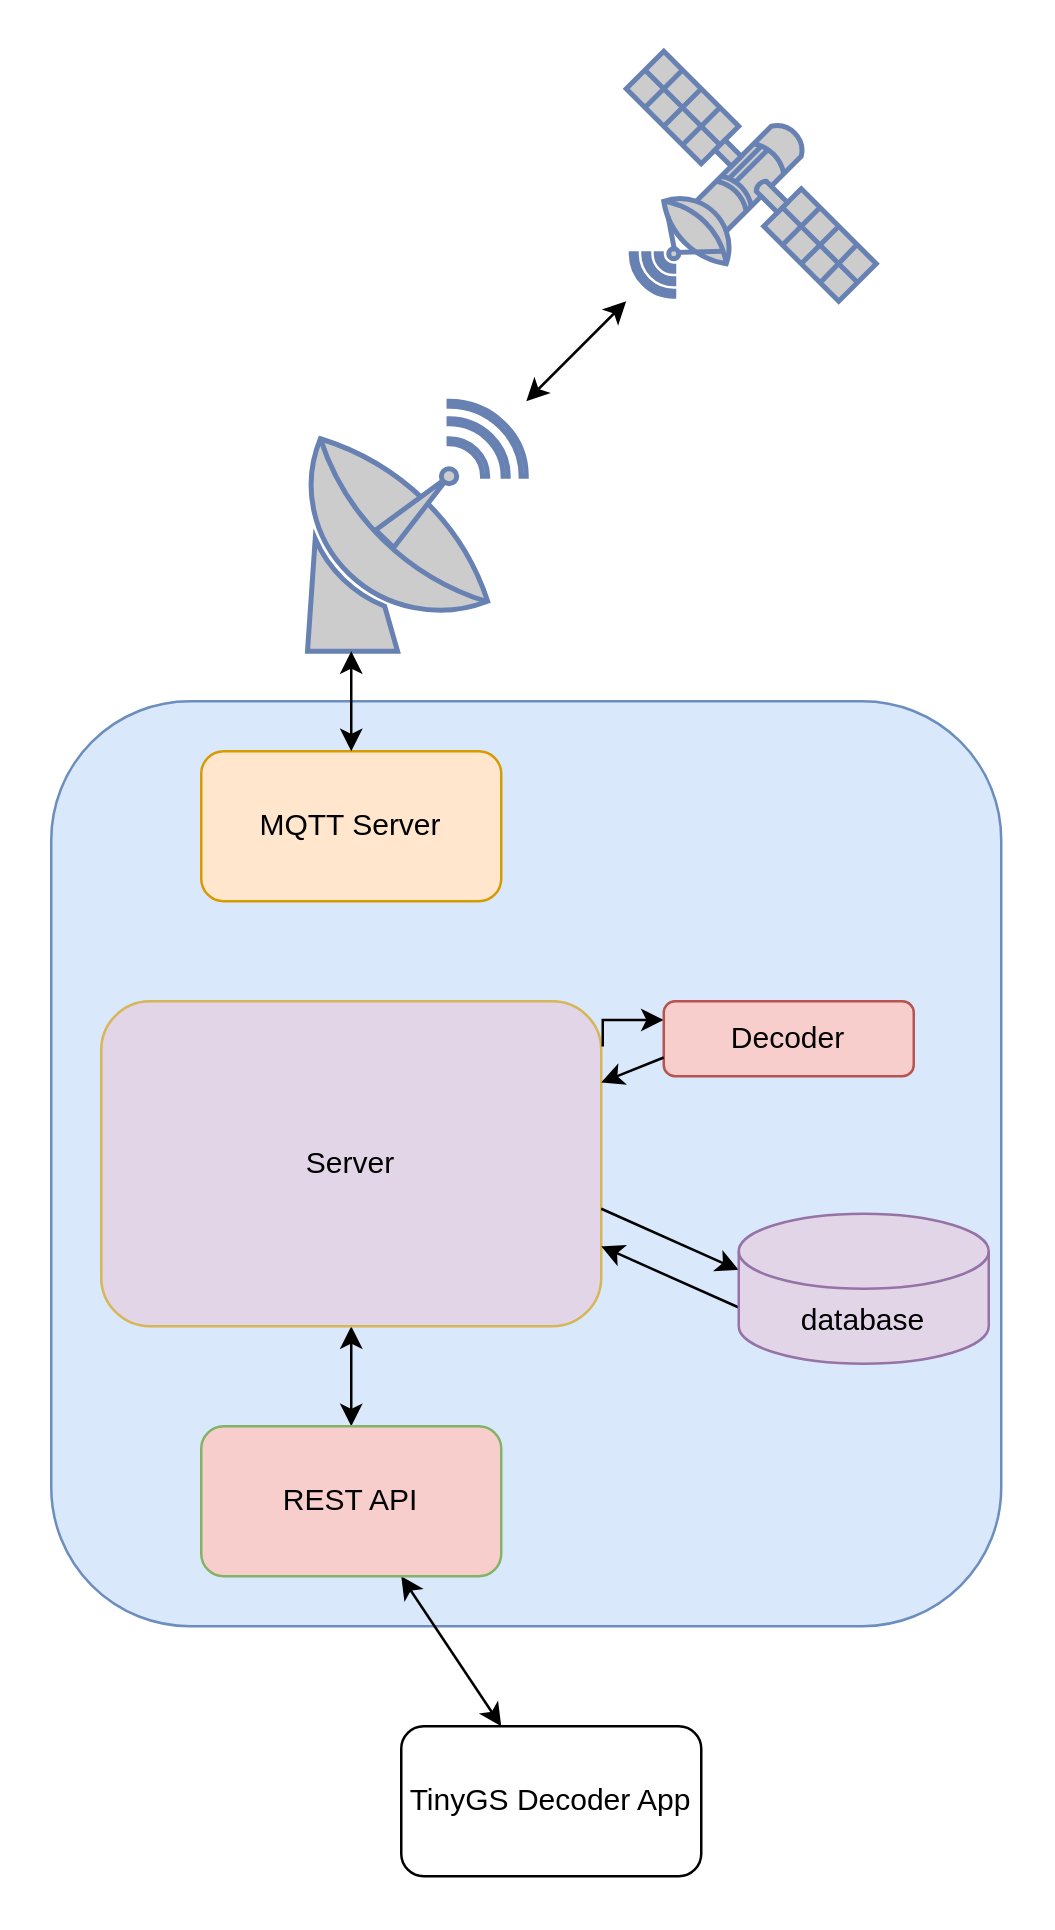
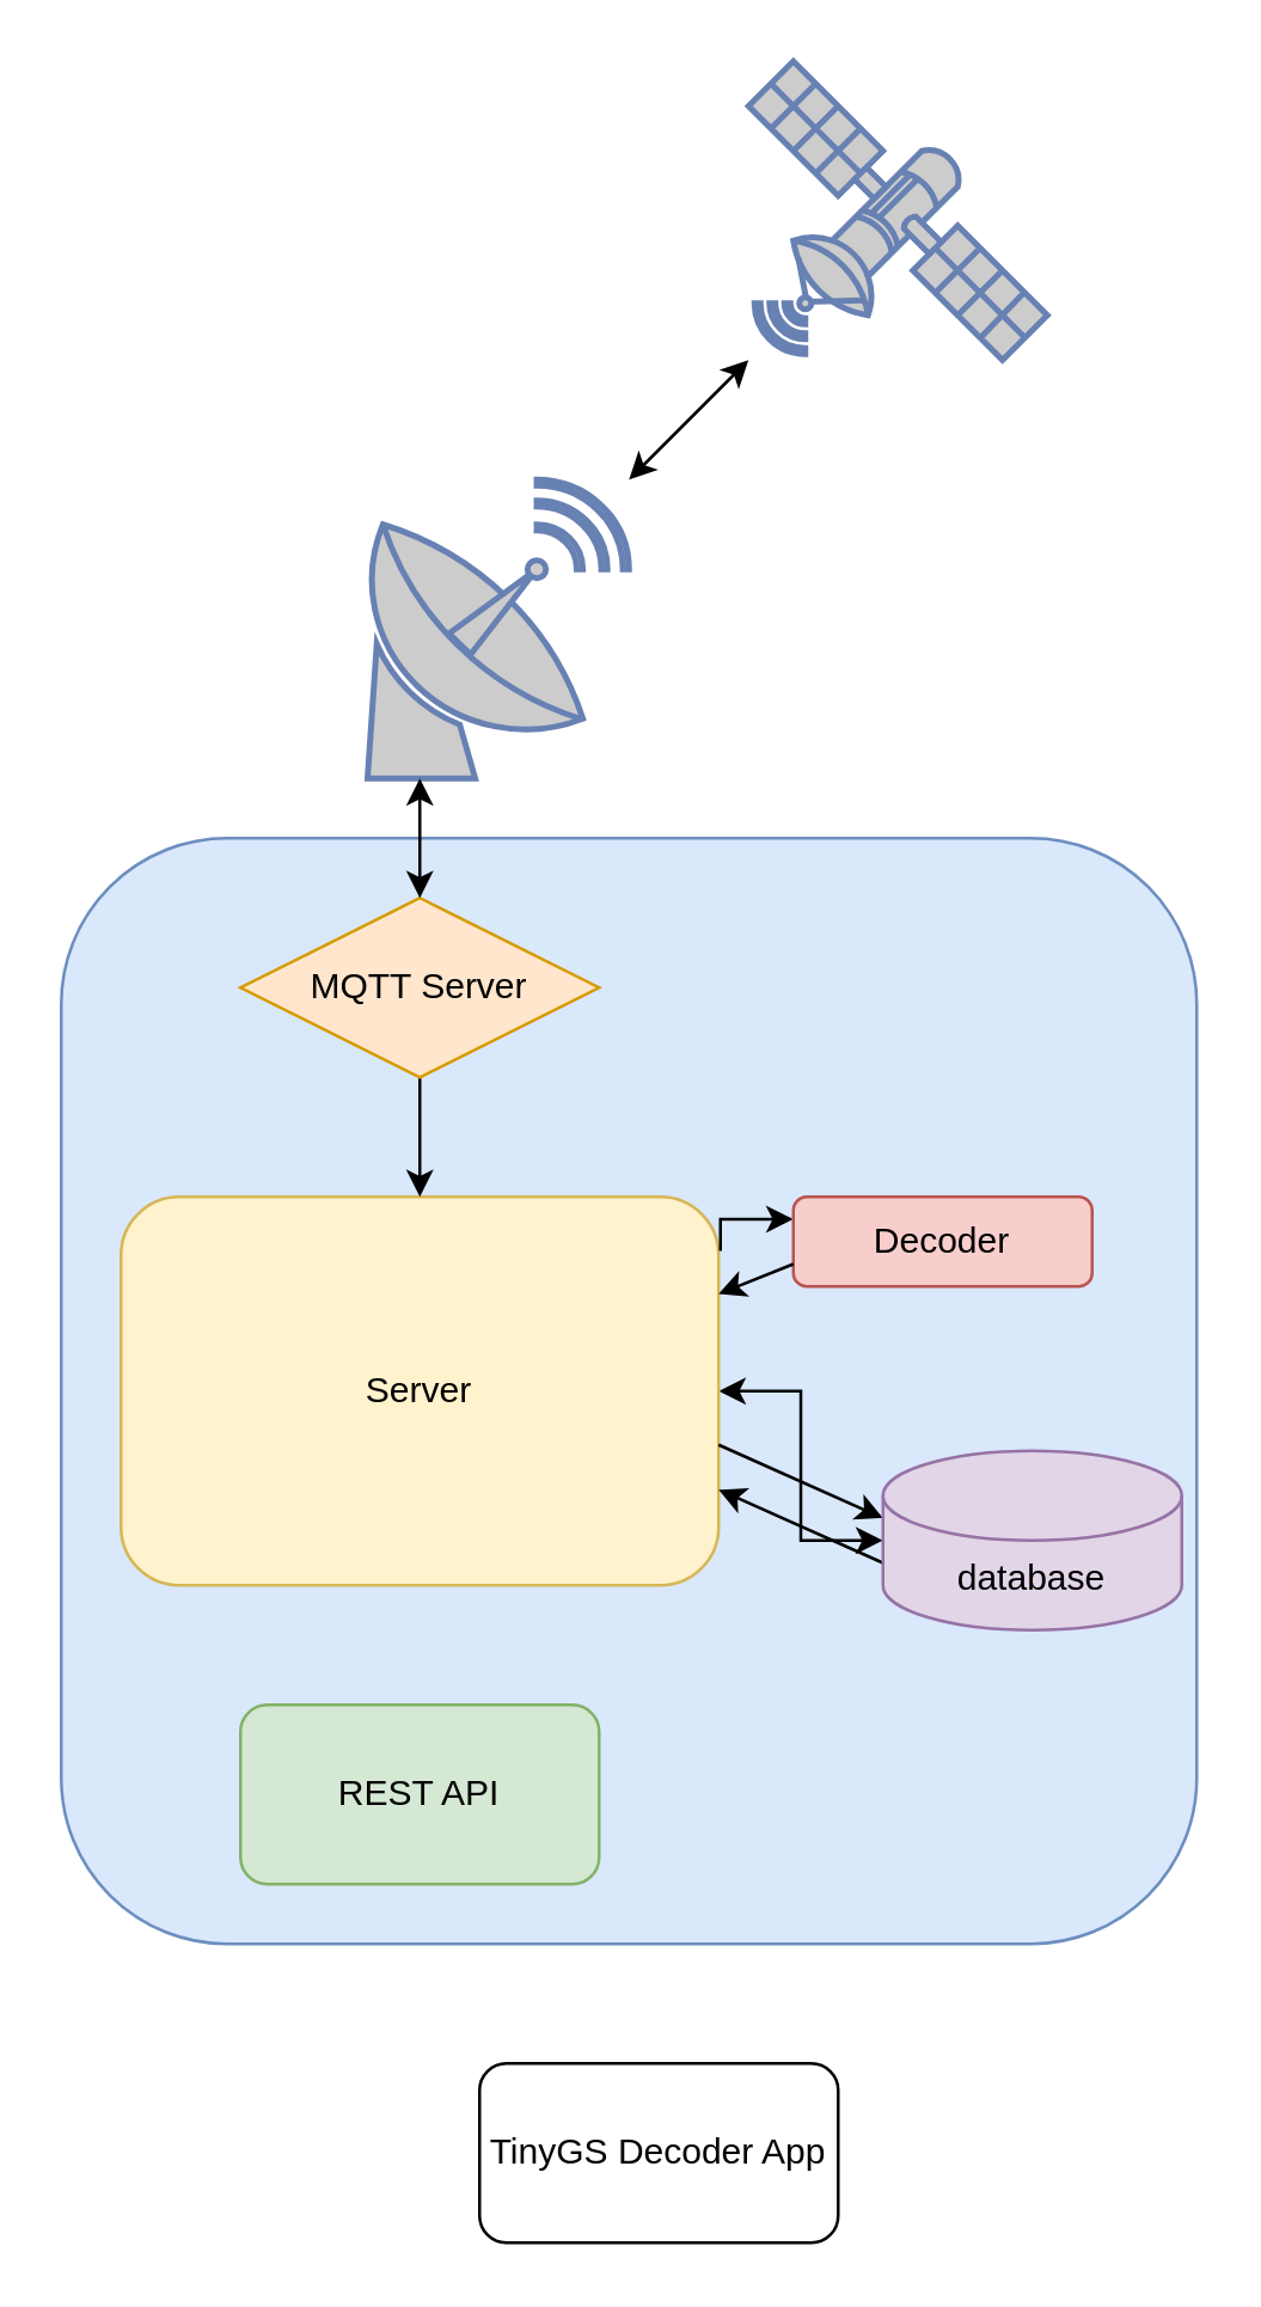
- <mxCell id="8" value="MQTT Server" style="rounded=1;whiteSpace=wrap;html=1;fillColor=#ffe6cc;strokeColor=#d79b00;" vertex="1" parent="1"><mxGeometry x="80" y="300" width="120" height="60" as="geometry" /></mxCell>
+ <mxCell id="8" value="MQTT Server" style="rhombus;whiteSpace=wrap;html=1;fillColor=#ffe6cc;strokeColor=#d79b00;" vertex="1" parent="1"><mxGeometry x="80" y="300" width="120" height="60" as="geometry" /></mxCell>
+ <mxCell id="7" style="edgeStyle=orthogonalEdgeStyle;rounded=0;orthogonalLoop=1;jettySize=auto;html=1;entryX=0.5;entryY=0;entryDx=0;entryDy=0;" edge="1" parent="1" source="8" target="6"><mxGeometry relative="1" as="geometry" /></mxCell>
- <mxCell id="6" value="Server" style="rounded=1;whiteSpace=wrap;html=1;fillColor=#e1d5e7;strokeColor=#d6b656;" vertex="1" parent="1"><mxGeometry x="40" y="400" width="200" height="130" as="geometry" /></mxCell>
+ <mxCell id="6" value="Server" style="rounded=1;whiteSpace=wrap;html=1;fillColor=#fff2cc;strokeColor=#d6b656;" vertex="1" parent="1"><mxGeometry x="40" y="400" width="200" height="130" as="geometry" /></mxCell>
- <mxCell id="5" style="edgeStyle=orthogonalEdgeStyle;rounded=0;orthogonalLoop=1;jettySize=auto;html=1;startArrow=classic;startFill=1;" edge="1" parent="1" source="6" target="15"><mxGeometry relative="1" as="geometry" /></mxCell>
+ <mxCell id="5" style="edgeStyle=orthogonalEdgeStyle;rounded=0;orthogonalLoop=1;jettySize=auto;html=1;startArrow=classic;startFill=1;" edge="1" parent="1" source="6" target="13"><mxGeometry relative="1" as="geometry" /></mxCell>
- <mxCell id="15" value="REST API" style="rounded=1;whiteSpace=wrap;html=1;fillColor=#f8cecc;strokeColor=#82b366;" vertex="1" parent="1"><mxGeometry x="80" y="570" width="120" height="60" as="geometry" /></mxCell>
+ <mxCell id="15" value="REST API" style="rounded=1;whiteSpace=wrap;html=1;fillColor=#d5e8d4;strokeColor=#82b366;" vertex="1" parent="1"><mxGeometry x="80" y="570" width="120" height="60" as="geometry" /></mxCell>
- <mxCell id="14" style="rounded=0;orthogonalLoop=1;jettySize=auto;html=1;startArrow=classic;startFill=1;" edge="1" parent="1" source="15" target="16"><mxGeometry relative="1" as="geometry" /></mxCell>
